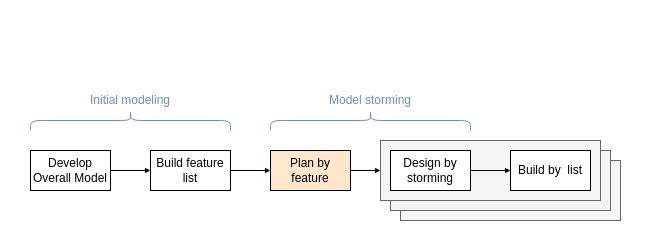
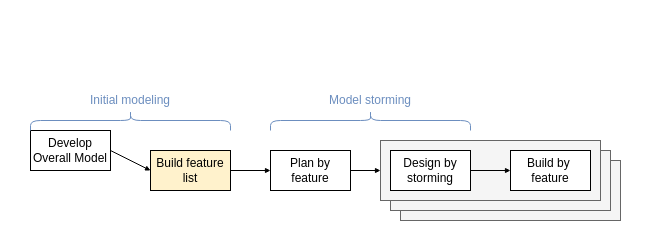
- <mxCell id="7" value="Develop Overall Model" style="rounded=0;whiteSpace=wrap;html=1;" vertex="1" parent="1"><mxGeometry x="30" y="150" width="80" height="40" as="geometry" /></mxCell>
+ <mxCell id="7" value="Develop Overall Model" style="rounded=0;whiteSpace=wrap;html=1;" vertex="1" parent="1"><mxGeometry x="30" y="130" width="80" height="40" as="geometry" /></mxCell>
- <mxCell id="8" value="Build feature list" style="rounded=0;whiteSpace=wrap;html=1;" vertex="1" parent="1"><mxGeometry x="150" y="150" width="80" height="40" as="geometry" /></mxCell>
+ <mxCell id="8" value="Build feature list" style="rounded=0;whiteSpace=wrap;html=1;fillColor=#fff2cc;" vertex="1" parent="1"><mxGeometry x="150" y="150" width="80" height="40" as="geometry" /></mxCell>
- <mxCell id="9" value="Plan by feature" style="rounded=0;whiteSpace=wrap;html=1;fillColor=#ffe6cc;" vertex="1" parent="1"><mxGeometry x="270" y="150" width="80" height="40" as="geometry" /></mxCell>
+ <mxCell id="9" value="Plan by feature" style="rounded=0;whiteSpace=wrap;html=1;" vertex="1" parent="1"><mxGeometry x="270" y="150" width="80" height="40" as="geometry" /></mxCell>
- <mxCell id="11" value="Build by&amp;nbsp; list" style="rounded=0;whiteSpace=wrap;html=1;" vertex="1" parent="1"><mxGeometry x="510" y="150" width="80" height="40" as="geometry" /></mxCell>
+ <mxCell id="11" value="Build by&amp;nbsp; feature" style="rounded=0;whiteSpace=wrap;html=1;" vertex="1" parent="1"><mxGeometry x="510" y="150" width="80" height="40" as="geometry" /></mxCell>
